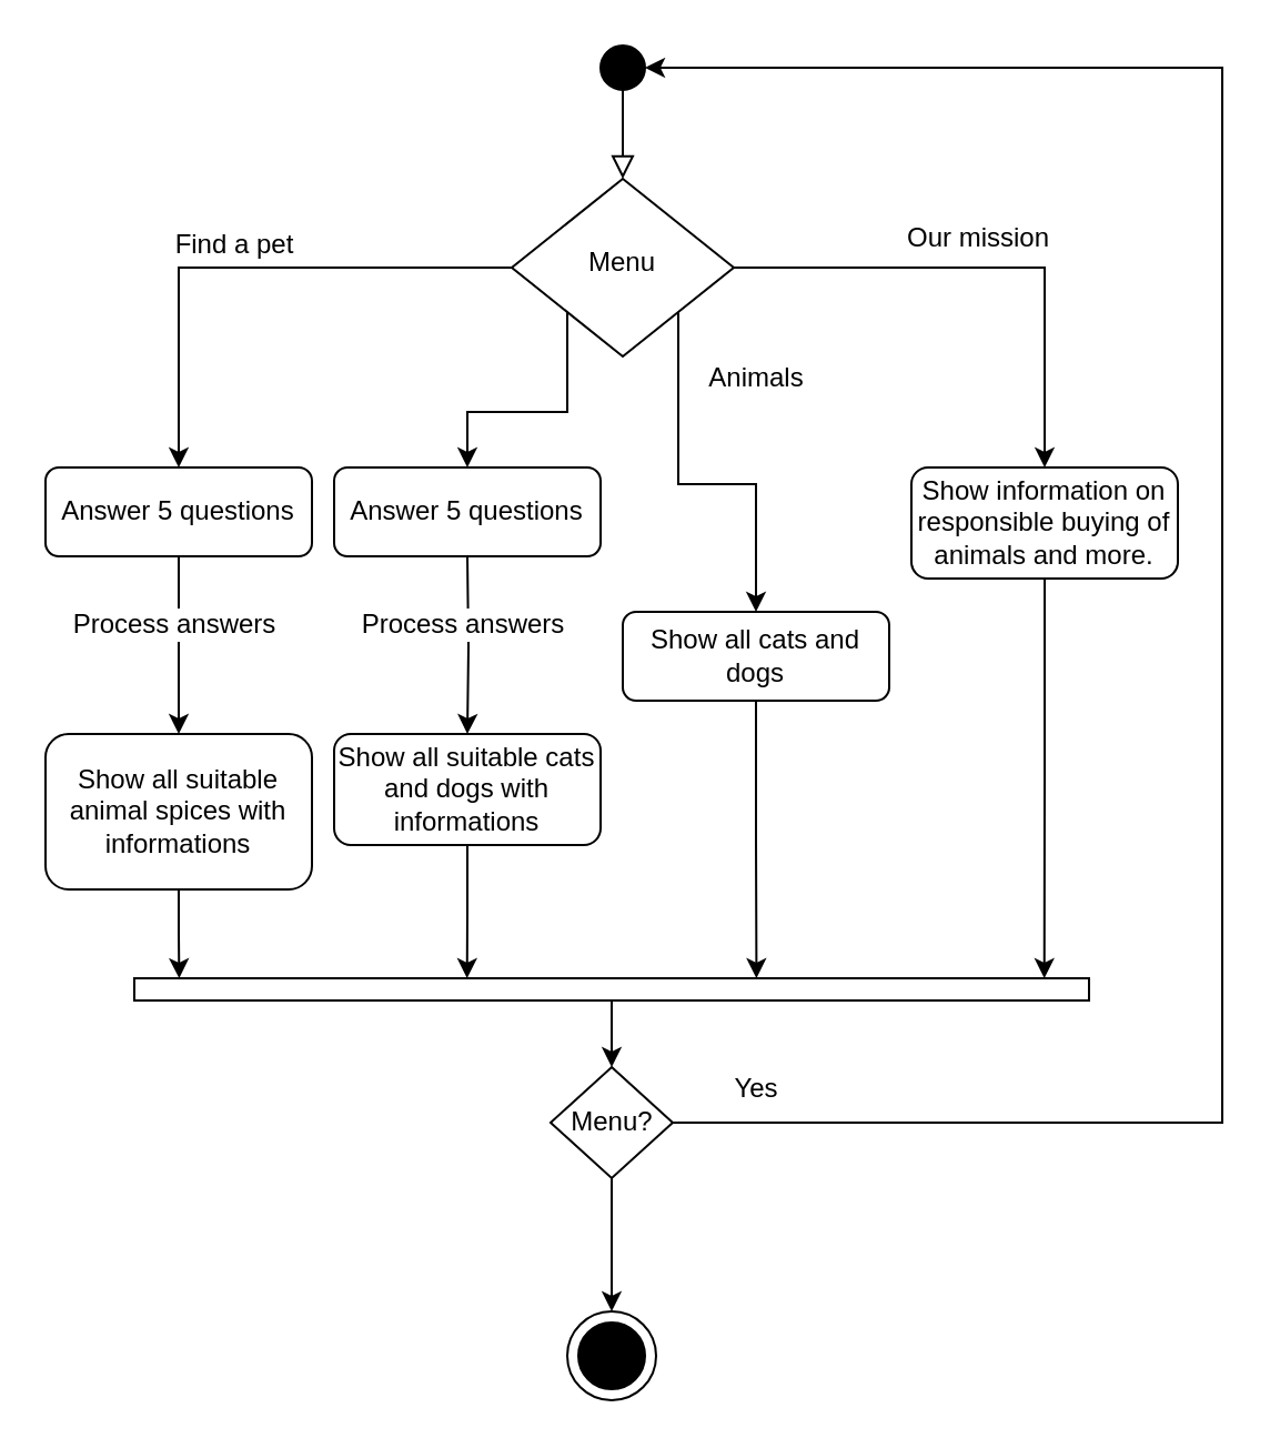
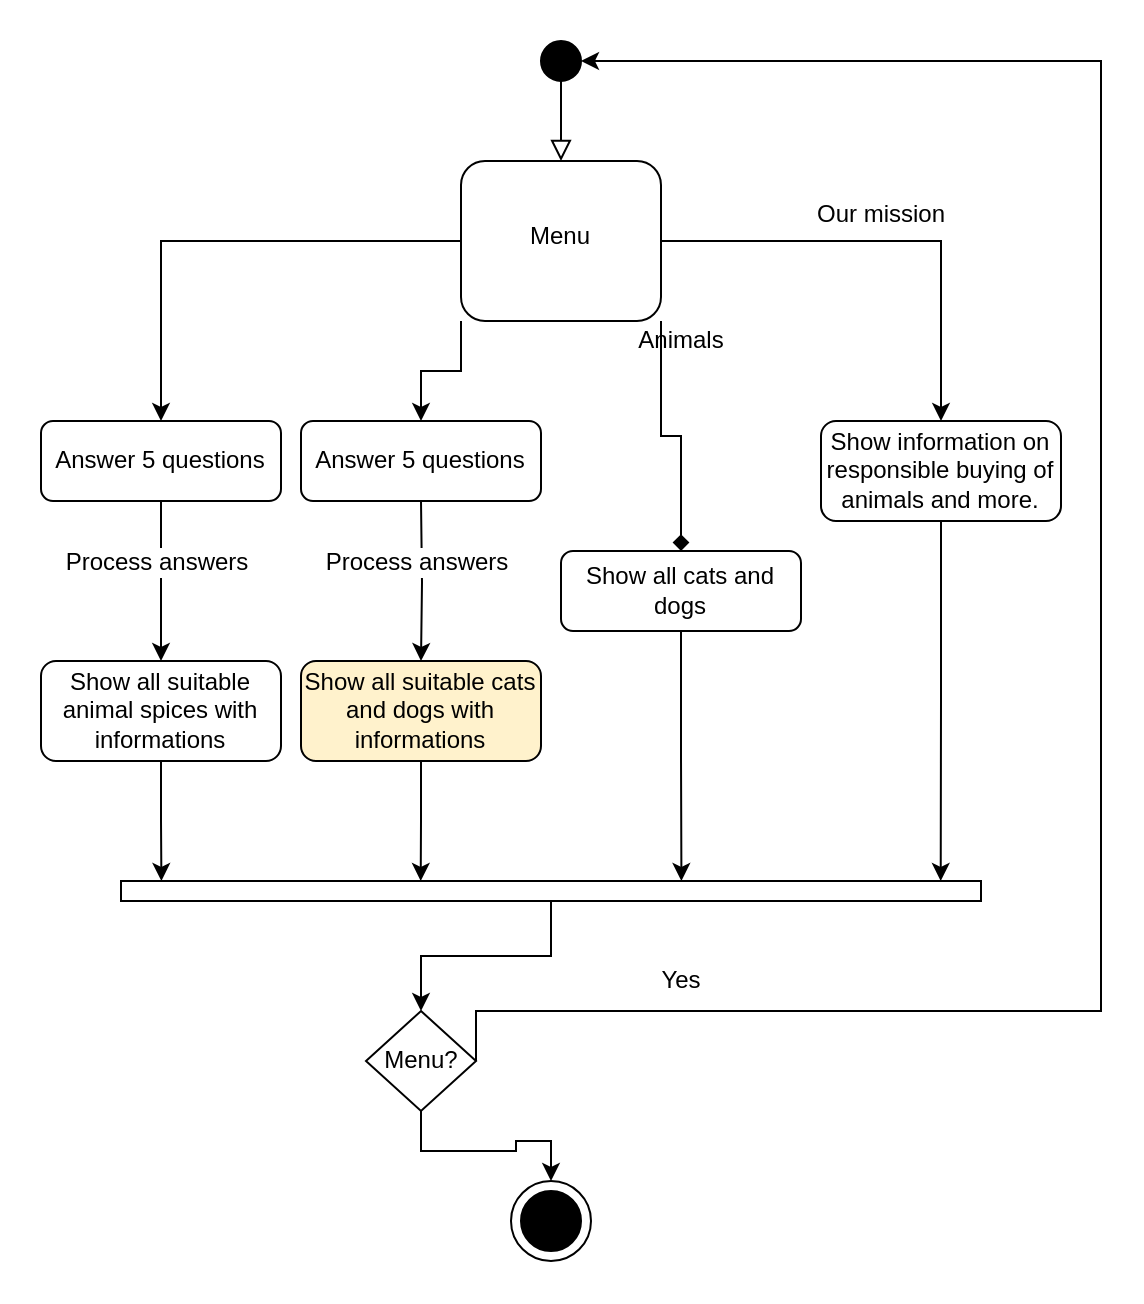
- <mxCell id="22" value="Find a pet" style="text;html=1;align=center;verticalAlign=middle;resizable=0;points=[];autosize=1;" vertex="1" parent="1"><mxGeometry x="70" y="100" width="70" height="20" as="geometry" /></mxCell>
- <mxCell id="9" value="Menu" style="rhombus;whiteSpace=wrap;html=1;shadow=0;fontFamily=Helvetica;fontSize=12;align=center;strokeWidth=1;spacing=6;spacingTop=-4;" parent="1" vertex="1"><mxGeometry x="230" y="80" width="100" height="80" as="geometry" /></mxCell>
+ <mxCell id="9" value="Menu" style="whiteSpace=wrap;html=1;shadow=0;fontFamily=Helvetica;fontSize=12;align=center;strokeWidth=1;spacing=6;spacingTop=-4;rounded=1;" parent="1" vertex="1"><mxGeometry x="230" y="80" width="100" height="80" as="geometry" /></mxCell>
- <mxCell id="6" style="edgeStyle=orthogonalEdgeStyle;rounded=0;orthogonalLoop=1;jettySize=auto;html=1;exitX=1;exitY=1;exitDx=0;exitDy=0;" edge="1" parent="1" source="9" target="21"><mxGeometry relative="1" as="geometry" /></mxCell>
+ <mxCell id="6" style="edgeStyle=orthogonalEdgeStyle;rounded=0;orthogonalLoop=1;jettySize=auto;html=1;exitX=1;exitY=1;exitDx=0;exitDy=0;endArrow=diamond;" edge="1" parent="1" source="9" target="21"><mxGeometry relative="1" as="geometry" /></mxCell>
- <mxCell id="27" value="Show all suitable cats and dogs with informations" style="rounded=1;whiteSpace=wrap;html=1;fontSize=12;glass=0;strokeWidth=1;shadow=0;" vertex="1" parent="1"><mxGeometry x="150" y="330" width="120" height="50" as="geometry" /></mxCell>
+ <mxCell id="27" value="Show all suitable cats and dogs with informations" style="rounded=1;whiteSpace=wrap;html=1;fontSize=12;glass=0;strokeWidth=1;shadow=0;fillColor=#fff2cc;" vertex="1" parent="1"><mxGeometry x="150" y="330" width="120" height="50" as="geometry" /></mxCell>
- <mxCell id="18" value="Show all suitable animal spices with informations" style="rounded=1;whiteSpace=wrap;html=1;fontSize=12;glass=0;strokeWidth=1;shadow=0;" vertex="1" parent="1"><mxGeometry x="20" y="330" width="120" height="70" as="geometry" /></mxCell>
+ <mxCell id="18" value="Show all suitable animal spices with informations" style="rounded=1;whiteSpace=wrap;html=1;fontSize=12;glass=0;strokeWidth=1;shadow=0;" vertex="1" parent="1"><mxGeometry x="20" y="330" width="120" height="50" as="geometry" /></mxCell>
- <mxCell id="30" value="Menu?" style="rhombus;whiteSpace=wrap;html=1;fillColor=#FFFFFF;" vertex="1" parent="1"><mxGeometry x="247.5" y="480" width="55" height="50" as="geometry" /></mxCell>
+ <mxCell id="30" value="Menu?" style="rhombus;whiteSpace=wrap;html=1;fillColor=#FFFFFF;" vertex="1" parent="1"><mxGeometry x="182.5" y="505" width="55" height="50" as="geometry" /></mxCell>
